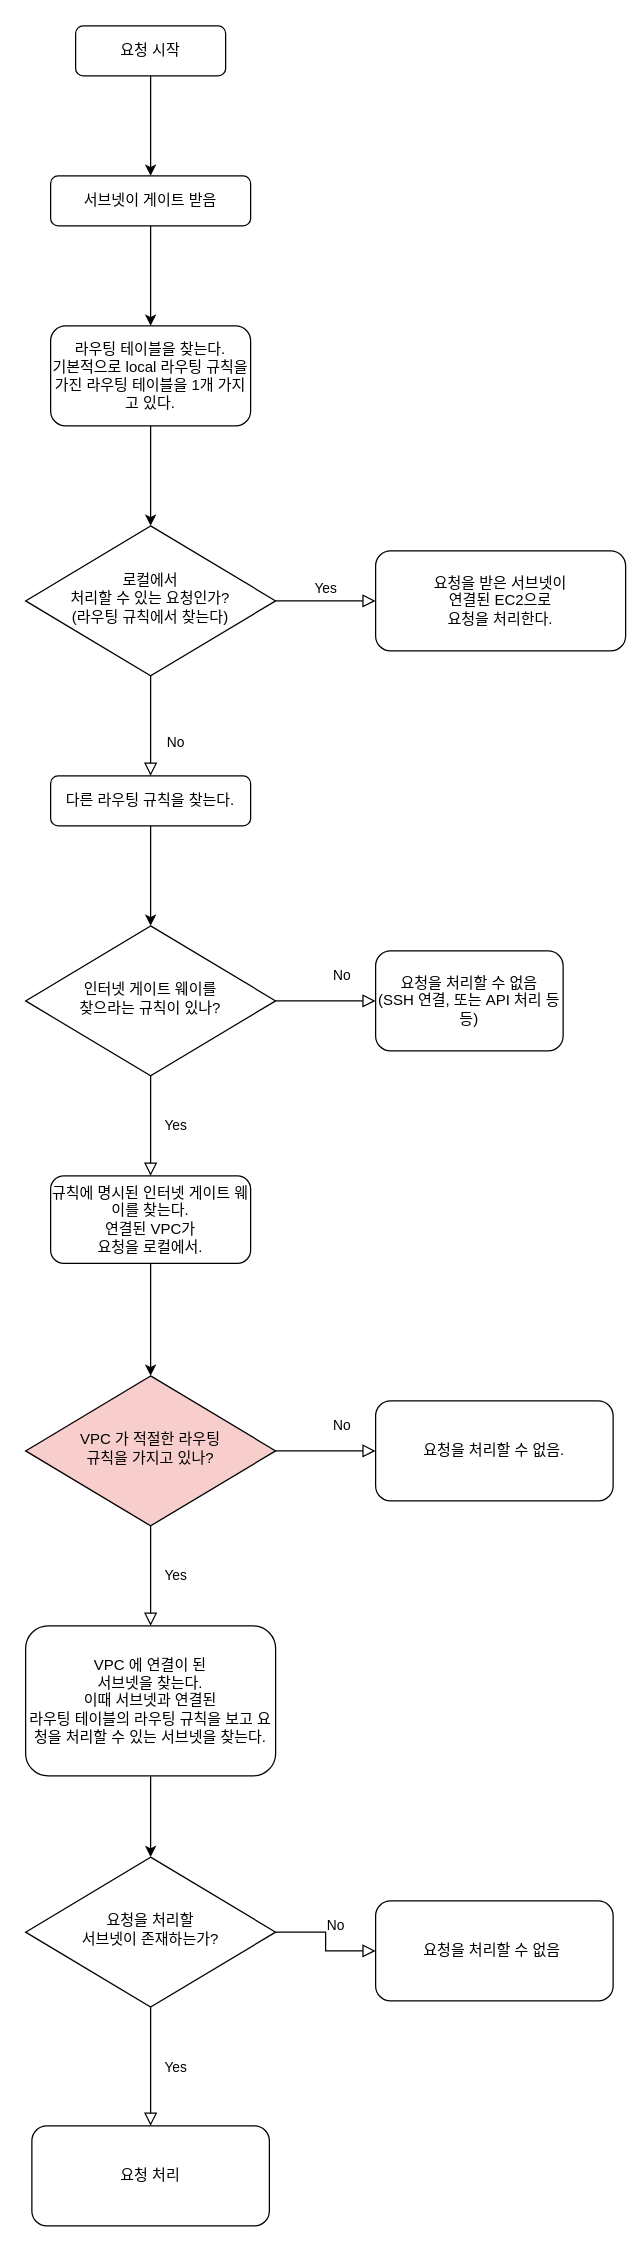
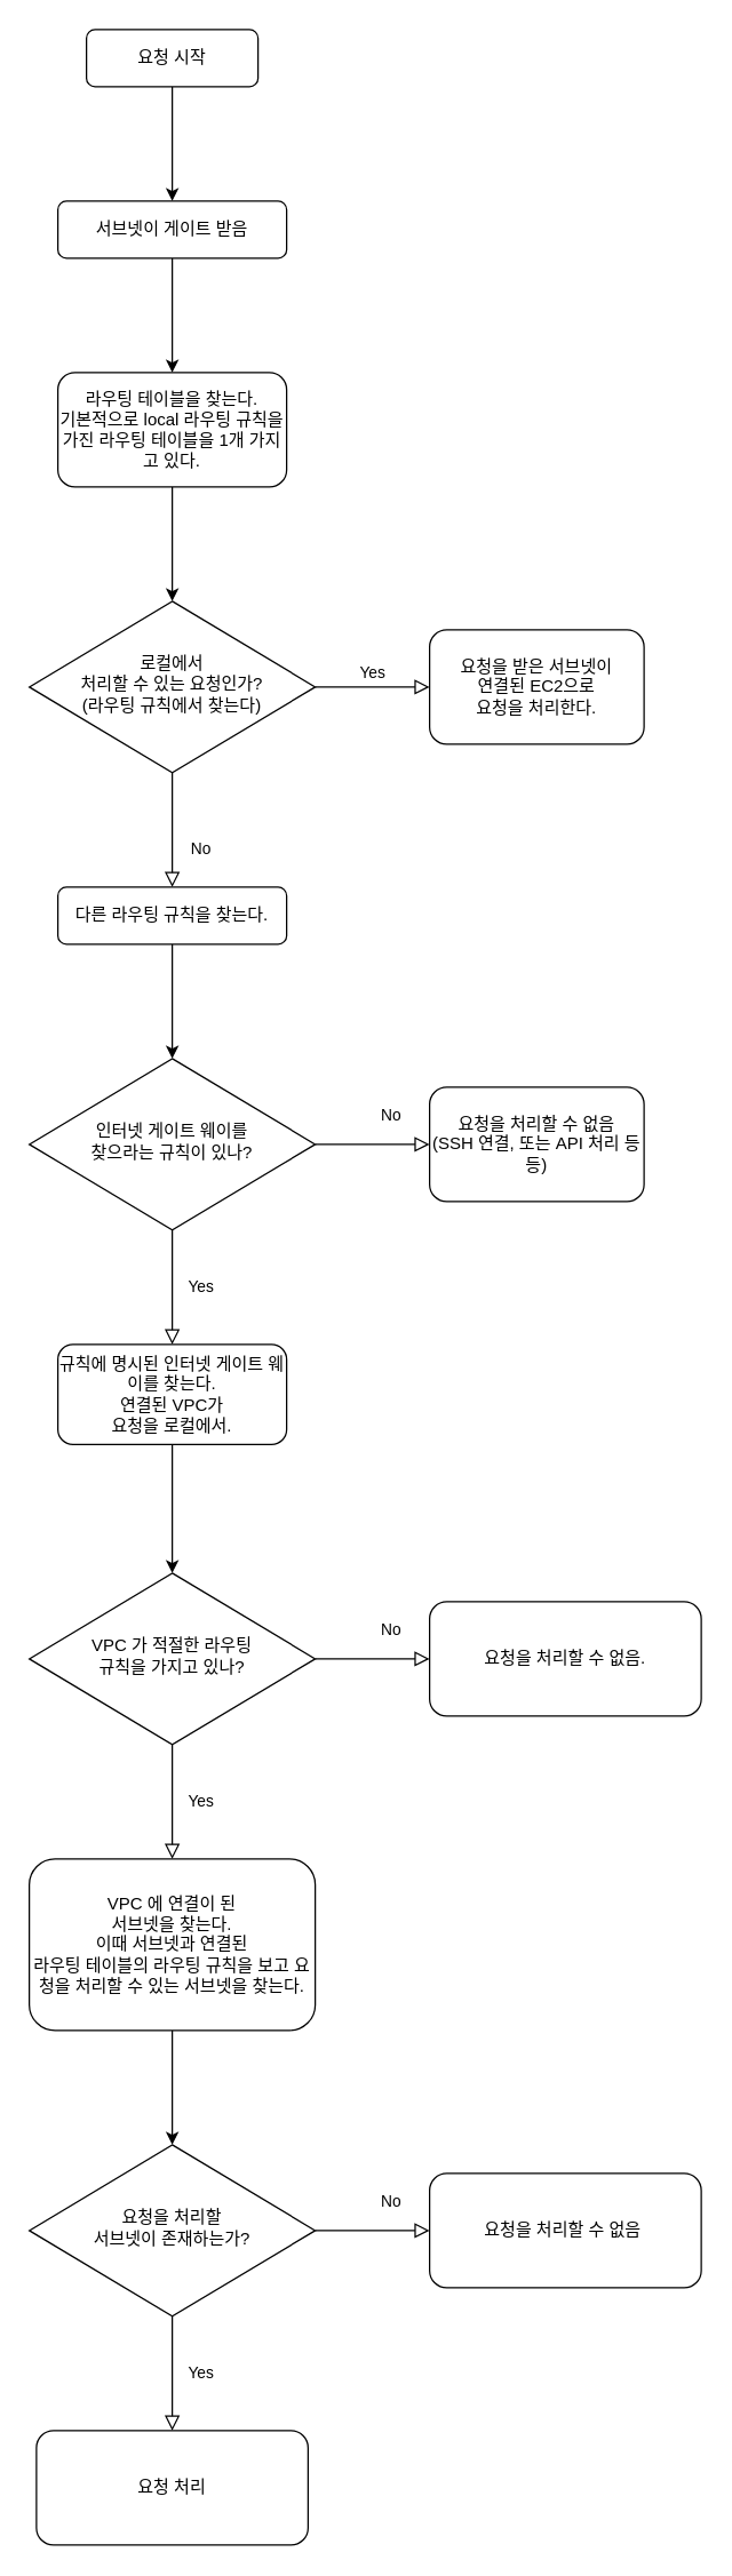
- <mxCell id="10" value="요청을 받은 서브넷이&lt;br&gt;연결된 EC2으로 &lt;br&gt;요청을 처리한다." style="rounded=1;whiteSpace=wrap;html=1;fontSize=12;glass=0;strokeWidth=1;shadow=0;" vertex="1" parent="1"><mxGeometry x="300" y="440" width="200" height="80" as="geometry" /></mxCell>
+ <mxCell id="10" value="요청을 받은 서브넷이&lt;br&gt;연결된 EC2으로 &lt;br&gt;요청을 처리한다." style="rounded=1;whiteSpace=wrap;html=1;fontSize=12;glass=0;strokeWidth=1;shadow=0;" vertex="1" parent="1"><mxGeometry x="300" y="440" width="150" height="80" as="geometry" /></mxCell>
- <mxCell id="19" value="VPC 가 적절한 라우팅 &lt;br&gt;규칙을 가지고 있나?" style="rhombus;whiteSpace=wrap;html=1;shadow=0;fontFamily=Helvetica;fontSize=12;align=center;strokeWidth=1;spacing=6;spacingTop=-4;fillColor=#f8cecc;" vertex="1" parent="1"><mxGeometry x="20" y="1100" width="200" height="120" as="geometry" /></mxCell>
+ <mxCell id="19" value="VPC 가 적절한 라우팅 &lt;br&gt;규칙을 가지고 있나?" style="rhombus;whiteSpace=wrap;html=1;shadow=0;fontFamily=Helvetica;fontSize=12;align=center;strokeWidth=1;spacing=6;spacingTop=-4;" vertex="1" parent="1"><mxGeometry x="20" y="1100" width="200" height="120" as="geometry" /></mxCell>
- <mxCell id="25" value="요청을 처리할 &lt;br&gt;서브넷이 존재하는가?" style="rhombus;whiteSpace=wrap;html=1;shadow=0;fontFamily=Helvetica;fontSize=12;align=center;strokeWidth=1;spacing=6;spacingTop=-4;" vertex="1" parent="1"><mxGeometry x="20" y="1485" width="200" height="120" as="geometry" /></mxCell>
+ <mxCell id="25" value="요청을 처리할 &lt;br&gt;서브넷이 존재하는가?" style="rhombus;whiteSpace=wrap;html=1;shadow=0;fontFamily=Helvetica;fontSize=12;align=center;strokeWidth=1;spacing=6;spacingTop=-4;" vertex="1" parent="1"><mxGeometry x="20" y="1500" width="200" height="120" as="geometry" /></mxCell>
